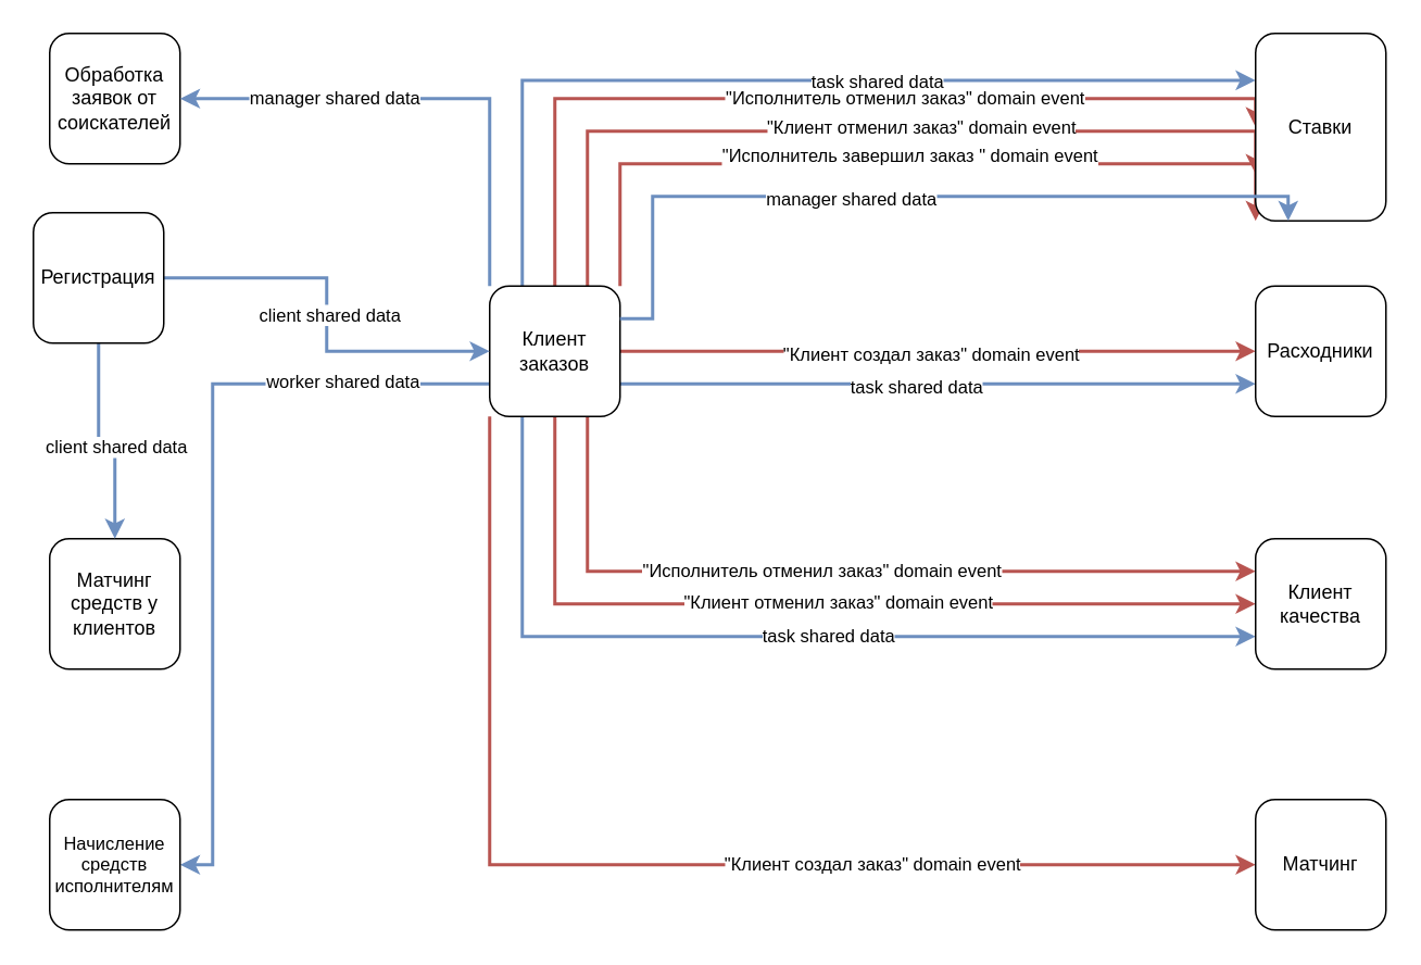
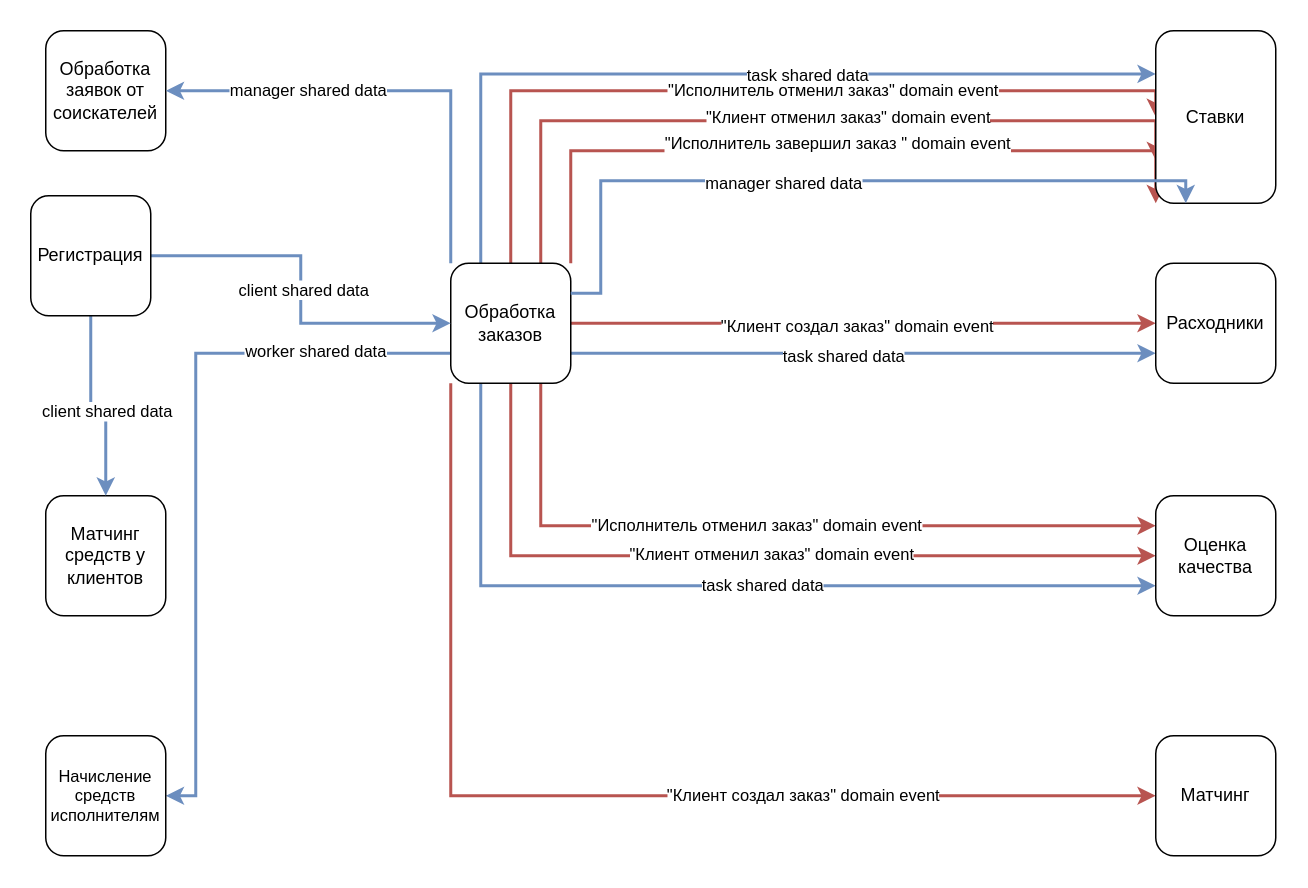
- <mxCell id="27" value="Клиент заказов" style="whiteSpace=wrap;html=1;aspect=fixed;rounded=1;strokeColor=default;align=center;verticalAlign=middle;fontFamily=Helvetica;fontSize=12;fontColor=default;fillColor=default;" parent="1" vertex="1"><mxGeometry x="300" y="175" width="80" height="80" as="geometry" /></mxCell>
+ <mxCell id="27" value="Обработка заказов" style="whiteSpace=wrap;html=1;aspect=fixed;rounded=1;strokeColor=default;align=center;verticalAlign=middle;fontFamily=Helvetica;fontSize=12;fontColor=default;fillColor=default;" parent="1" vertex="1"><mxGeometry x="300" y="175" width="80" height="80" as="geometry" /></mxCell>
- <mxCell id="30" value="Клиент качества" style="whiteSpace=wrap;html=1;aspect=fixed;rounded=1;strokeColor=default;align=center;verticalAlign=middle;fontFamily=Helvetica;fontSize=12;fontColor=default;fillColor=default;" parent="1" vertex="1"><mxGeometry x="770" y="330" width="80" height="80" as="geometry" /></mxCell>
+ <mxCell id="30" value="Оценка качества" style="whiteSpace=wrap;html=1;aspect=fixed;rounded=1;strokeColor=default;align=center;verticalAlign=middle;fontFamily=Helvetica;fontSize=12;fontColor=default;fillColor=default;" parent="1" vertex="1"><mxGeometry x="770" y="330" width="80" height="80" as="geometry" /></mxCell>
